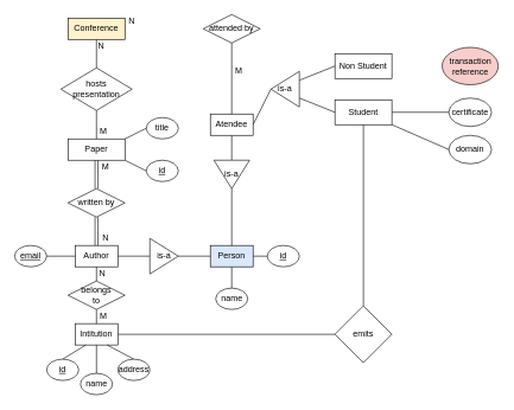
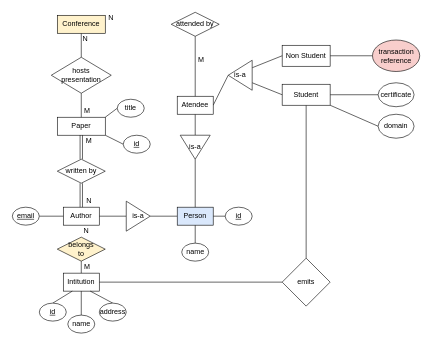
+ <mxCell id="52" style="edgeStyle=none;rounded=0;orthogonalLoop=1;jettySize=auto;html=1;exitX=1;exitY=0.5;exitDx=0;exitDy=0;entryX=0;entryY=0.5;entryDx=0;entryDy=0;endArrow=none;endFill=0;" edge="1" parent="1" source="53" target="63"><mxGeometry relative="1" as="geometry" /></mxCell>
- <mxCell id="7" value="title" style="ellipse;whiteSpace=wrap;html=1;" parent="1" vertex="1"><mxGeometry x="205" y="165" width="45" height="30" as="geometry" /></mxCell>
+ <mxCell id="7" value="title" style="ellipse;whiteSpace=wrap;html=1;" parent="1" vertex="1"><mxGeometry x="195" y="165" width="45" height="30" as="geometry" /></mxCell>
- <mxCell id="30" style="edgeStyle=none;rounded=0;orthogonalLoop=1;jettySize=auto;html=1;exitX=0.5;exitY=0;exitDx=0;exitDy=0;entryX=0.5;entryY=1;entryDx=0;entryDy=0;endArrow=none;endFill=0;" parent="1" source="32" target="14" edge="1"><mxGeometry relative="1" as="geometry" /></mxCell>
- <mxCell id="32" value="belongs&lt;br&gt;to" style="rhombus;whiteSpace=wrap;html=1;" parent="1" vertex="1"><mxGeometry x="95" y="395" width="80" height="40" as="geometry" /></mxCell>
+ <mxCell id="32" value="belongs&lt;br&gt;to" style="rhombus;whiteSpace=wrap;html=1;fillColor=#fff2cc;" parent="1" vertex="1"><mxGeometry x="95" y="395" width="80" height="40" as="geometry" /></mxCell>
